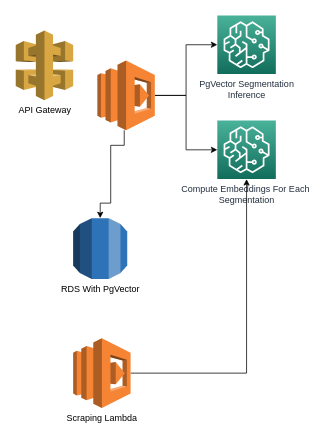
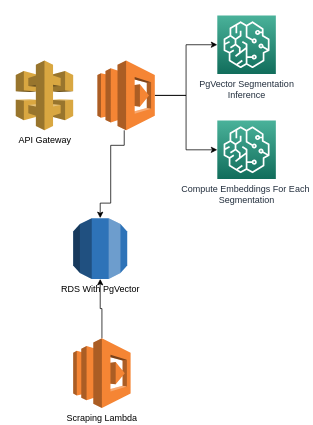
- <mxCell id="2" value="API Gateway" style="outlineConnect=0;dashed=0;verticalLabelPosition=bottom;verticalAlign=top;align=center;html=1;shape=mxgraph.aws3.api_gateway;fillColor=#D9A741;gradientColor=none;" vertex="1" parent="1"><mxGeometry x="20.5" y="40" width="76.5" height="93" as="geometry" /></mxCell>
+ <mxCell id="2" value="API Gateway" style="outlineConnect=0;dashed=0;verticalLabelPosition=bottom;verticalAlign=top;align=center;html=1;shape=mxgraph.aws3.api_gateway;fillColor=#D9A741;gradientColor=none;" vertex="1" parent="1"><mxGeometry x="20.5" y="80" width="76.5" height="93" as="geometry" /></mxCell>
- <mxCell id="10" style="edgeStyle=orthogonalEdgeStyle;rounded=0;orthogonalLoop=1;jettySize=auto;html=1;" edge="1" parent="1" source="11" target="9"><mxGeometry relative="1" as="geometry" /></mxCell>
+ <mxCell id="10" style="edgeStyle=orthogonalEdgeStyle;rounded=0;orthogonalLoop=1;jettySize=auto;html=1;" edge="1" parent="1" source="11" target="8"><mxGeometry relative="1" as="geometry" /></mxCell>
